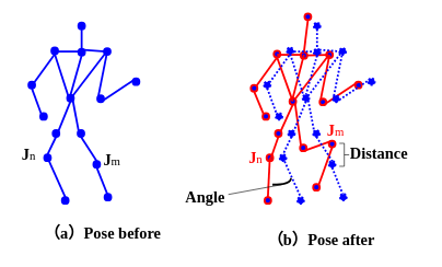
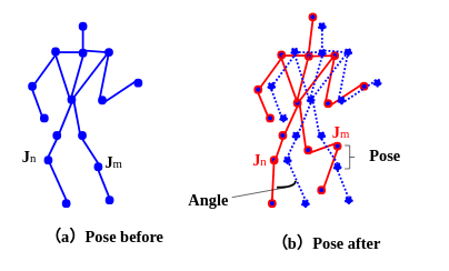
- <mxCell id="68" value="&lt;font face=&quot;Times New Roman&quot;&gt;&lt;span style=&quot;font-size: 24px;&quot;&gt;&lt;b&gt;Distance&lt;br&gt;&lt;/b&gt;&lt;/span&gt;&lt;/font&gt;" style="rounded=0;whiteSpace=wrap;html=1;strokeColor=none;fillColor=none;" vertex="1" parent="33"><mxGeometry x="131" y="180" width="89" height="39" as="geometry" /></mxCell>
+ <mxCell id="68" value="&lt;font face=&quot;Times New Roman&quot;&gt;&lt;span style=&quot;font-size: 24px;&quot;&gt;&lt;b&gt;Pose&lt;br&gt;&lt;/b&gt;&lt;/span&gt;&lt;/font&gt;" style="rounded=0;whiteSpace=wrap;html=1;strokeColor=none;fillColor=none;" vertex="1" parent="33"><mxGeometry x="131" y="180" width="89" height="39" as="geometry" /></mxCell>
